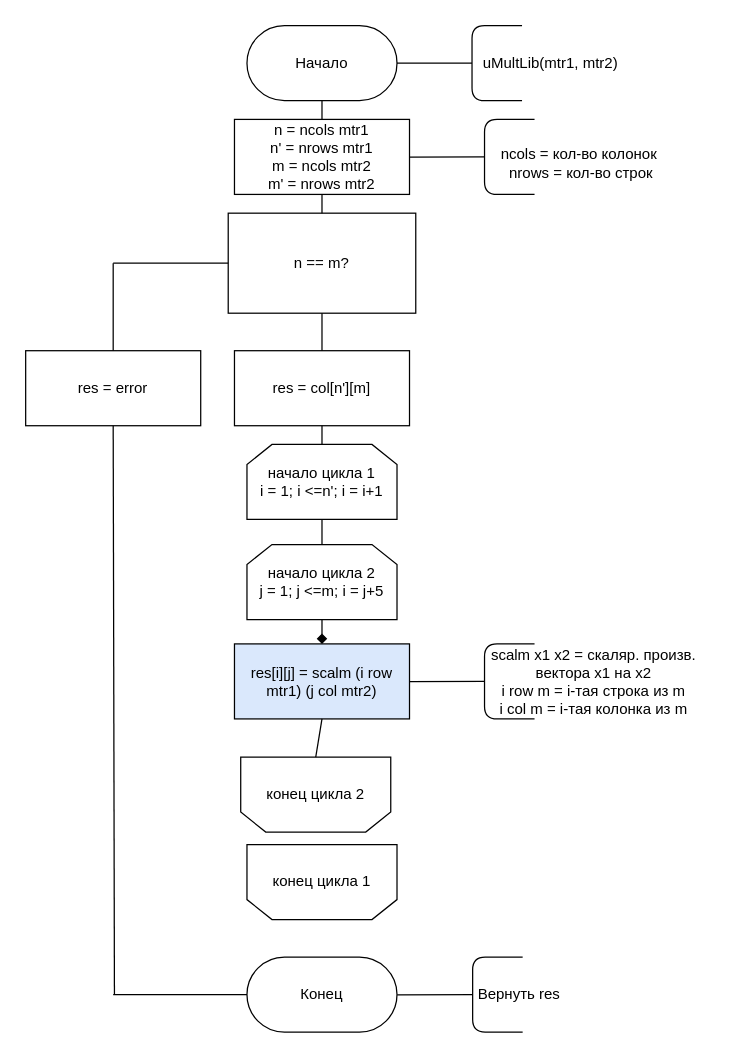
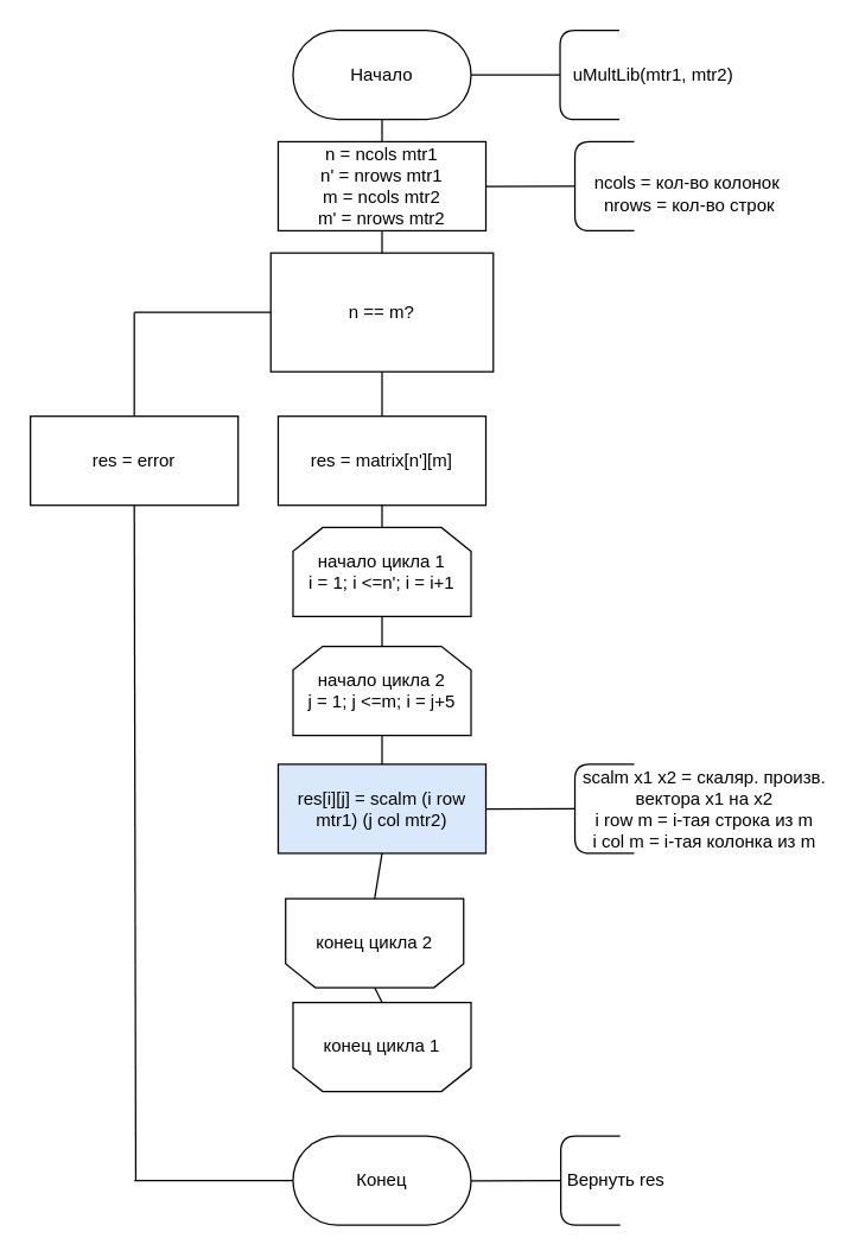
- <mxCell id="34" value="res = col[n'][m]" style="rounded=0;whiteSpace=wrap;html=1;" vertex="1" parent="1"><mxGeometry x="187" y="280" width="140" height="60" as="geometry" /></mxCell>
+ <mxCell id="34" value="res = matrix[n'][m]" style="rounded=0;whiteSpace=wrap;html=1;" vertex="1" parent="1"><mxGeometry x="187" y="280" width="140" height="60" as="geometry" /></mxCell>
- <mxCell id="20" value="" style="endArrow=diamond;html=1;entryX=0.5;entryY=0;entryDx=0;entryDy=0;exitX=0.5;exitY=1;exitDx=0;exitDy=0;" parent="1" source="14" target="16" edge="1"><mxGeometry width="50" height="50" relative="1" as="geometry"><mxPoint x="57" y="540" as="sourcePoint" /><mxPoint x="107" y="490" as="targetPoint" /></mxGeometry></mxCell>
+ <mxCell id="20" value="" style="endArrow=none;html=1;entryX=0.5;entryY=0;entryDx=0;entryDy=0;exitX=0.5;exitY=1;exitDx=0;exitDy=0;" parent="1" source="14" target="16" edge="1"><mxGeometry width="50" height="50" relative="1" as="geometry"><mxPoint x="57" y="540" as="sourcePoint" /><mxPoint x="107" y="490" as="targetPoint" /></mxGeometry></mxCell>
+ <mxCell id="24" value="" style="endArrow=none;html=1;entryX=0.5;entryY=1;entryDx=0;entryDy=0;exitX=0.5;exitY=0;exitDx=0;exitDy=0;" parent="1" source="21" target="22" edge="1"><mxGeometry width="50" height="50" relative="1" as="geometry"><mxPoint x="267.095" y="660.095" as="sourcePoint" /><mxPoint x="267.095" y="680.095" as="targetPoint" /></mxGeometry></mxCell>
